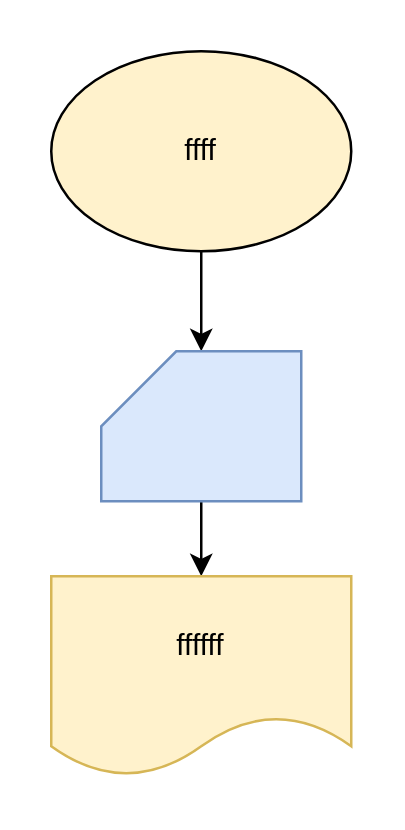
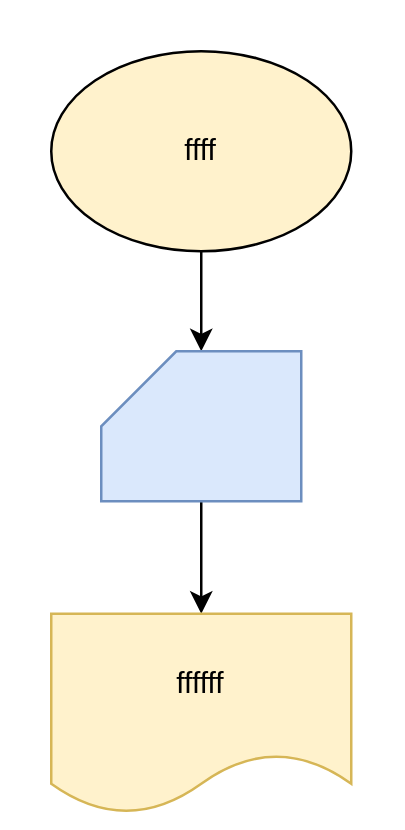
- <mxCell id="6" value="ffffff" style="shape=document;whiteSpace=wrap;html=1;boundedLbl=1;fillColor=#fff2cc;strokeColor=#d6b656;" vertex="1" parent="1"><mxGeometry x="20" y="230" width="120" height="80" as="geometry" /></mxCell>
+ <mxCell id="6" value="ffffff" style="shape=document;whiteSpace=wrap;html=1;boundedLbl=1;fillColor=#fff2cc;strokeColor=#d6b656;" vertex="1" parent="1"><mxGeometry x="20" y="245" width="120" height="80" as="geometry" /></mxCell>
